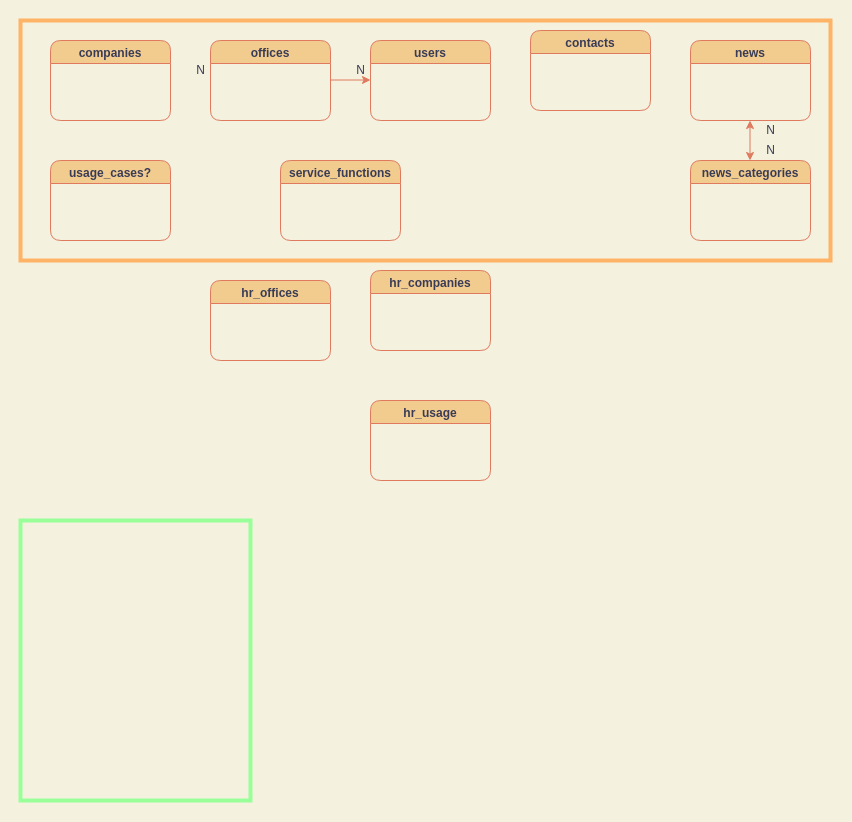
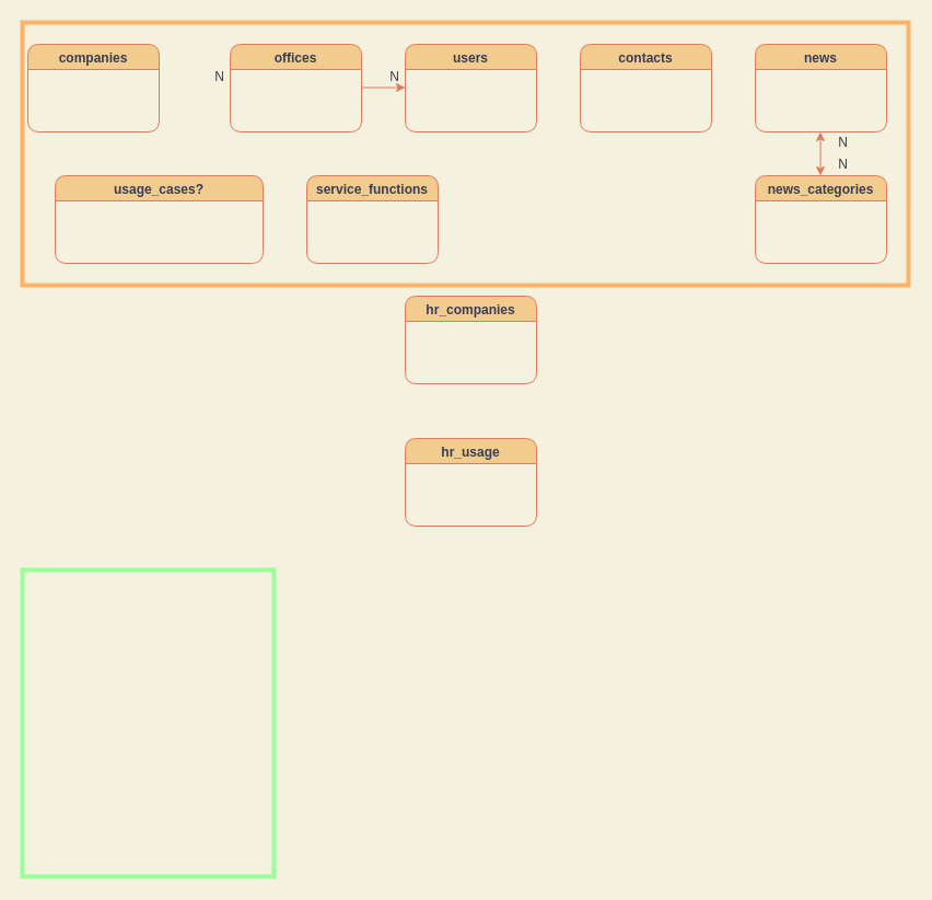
- <mxCell id="12" value="contacts" style="swimlane;fontColor=#393C56;strokeColor=#E07A5F;fillColor=#F2CC8F;rounded=1;sketch=0;" vertex="1" parent="1"><mxGeometry x="530" y="30" width="120" height="80" as="geometry"><mxRectangle x="600" y="330" width="130" height="23" as="alternateBounds" /></mxGeometry></mxCell>
+ <mxCell id="12" value="contacts" style="swimlane;fontColor=#393C56;strokeColor=#E07A5F;fillColor=#F2CC8F;rounded=1;sketch=0;" vertex="1" parent="1"><mxGeometry x="530" y="40" width="120" height="80" as="geometry"><mxRectangle x="600" y="330" width="130" height="23" as="alternateBounds" /></mxGeometry></mxCell>
- <mxCell id="7" value="companies" style="swimlane;fontColor=#393C56;strokeColor=#E07A5F;fillColor=#F2CC8F;rounded=1;sketch=0;" vertex="1" parent="1"><mxGeometry x="50" y="40" width="120" height="80" as="geometry"><mxRectangle x="600" y="330" width="130" height="23" as="alternateBounds" /></mxGeometry></mxCell>
+ <mxCell id="7" value="companies" style="swimlane;fontColor=#393C56;strokeColor=#E07A5F;fillColor=#F2CC8F;rounded=1;sketch=0;" vertex="1" parent="1"><mxGeometry x="25" y="40" width="120" height="80" as="geometry"><mxRectangle x="600" y="330" width="130" height="23" as="alternateBounds" /></mxGeometry></mxCell>
- <mxCell id="10" value="usage_cases?" style="swimlane;fontColor=#393C56;strokeColor=#E07A5F;fillColor=#F2CC8F;rounded=1;sketch=0;" vertex="1" parent="1"><mxGeometry x="50" y="160" width="120" height="80" as="geometry"><mxRectangle x="600" y="330" width="130" height="23" as="alternateBounds" /></mxGeometry></mxCell>
+ <mxCell id="10" value="usage_cases?" style="swimlane;fontColor=#393C56;strokeColor=#E07A5F;fillColor=#F2CC8F;rounded=1;sketch=0;" vertex="1" parent="1"><mxGeometry x="50" y="160" width="190" height="80" as="geometry"><mxRectangle x="600" y="330" width="130" height="23" as="alternateBounds" /></mxGeometry></mxCell>
- <mxCell id="9" value="hr_offices" style="swimlane;fontColor=#393C56;strokeColor=#E07A5F;fillColor=#F2CC8F;rounded=1;sketch=0;" vertex="1" parent="1"><mxGeometry x="210" y="280" width="120" height="80" as="geometry"><mxRectangle x="600" y="330" width="130" height="23" as="alternateBounds" /></mxGeometry></mxCell>
